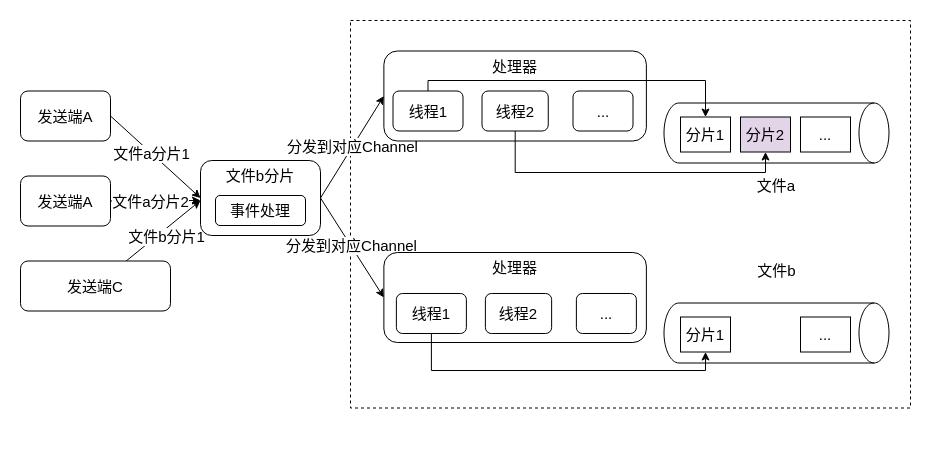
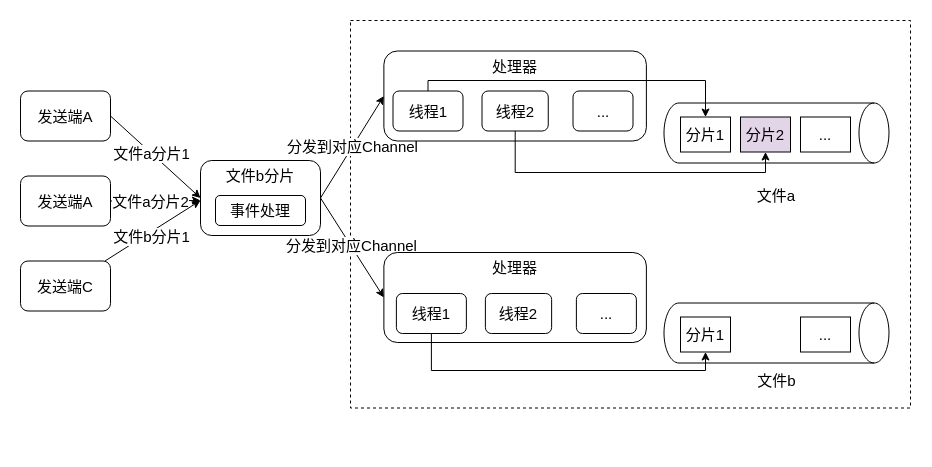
- <mxCell id="32" value="文件a" style="text;html=1;strokeColor=none;fillColor=none;align=center;verticalAlign=middle;whiteSpace=wrap;rounded=0;fontSize=15;" vertex="1" parent="1"><mxGeometry x="749" y="175" width="54" height="20" as="geometry" /></mxCell>
+ <mxCell id="32" value="文件a" style="text;html=1;strokeColor=none;fillColor=none;align=center;verticalAlign=middle;whiteSpace=wrap;rounded=0;fontSize=15;" vertex="1" parent="1"><mxGeometry x="749" y="185" width="54" height="20" as="geometry" /></mxCell>
- <mxCell id="36" value="文件b" style="text;html=1;strokeColor=none;fillColor=none;align=center;verticalAlign=middle;whiteSpace=wrap;rounded=0;fontSize=15;" vertex="1" parent="1"><mxGeometry x="749.5" y="260" width="53" height="20" as="geometry" /></mxCell>
+ <mxCell id="36" value="文件b" style="text;html=1;strokeColor=none;fillColor=none;align=center;verticalAlign=middle;whiteSpace=wrap;rounded=0;fontSize=15;" vertex="1" parent="1"><mxGeometry x="749.5" y="370" width="53" height="20" as="geometry" /></mxCell>
- <mxCell id="11" value="发送端C" style="rounded=1;whiteSpace=wrap;html=1;fontSize=15;" vertex="1" parent="1"><mxGeometry x="20" y="260.5" width="150" height="50" as="geometry" /></mxCell>
+ <mxCell id="11" value="发送端C" style="rounded=1;whiteSpace=wrap;html=1;fontSize=15;" vertex="1" parent="1"><mxGeometry x="20" y="260.5" width="90" height="50" as="geometry" /></mxCell>
